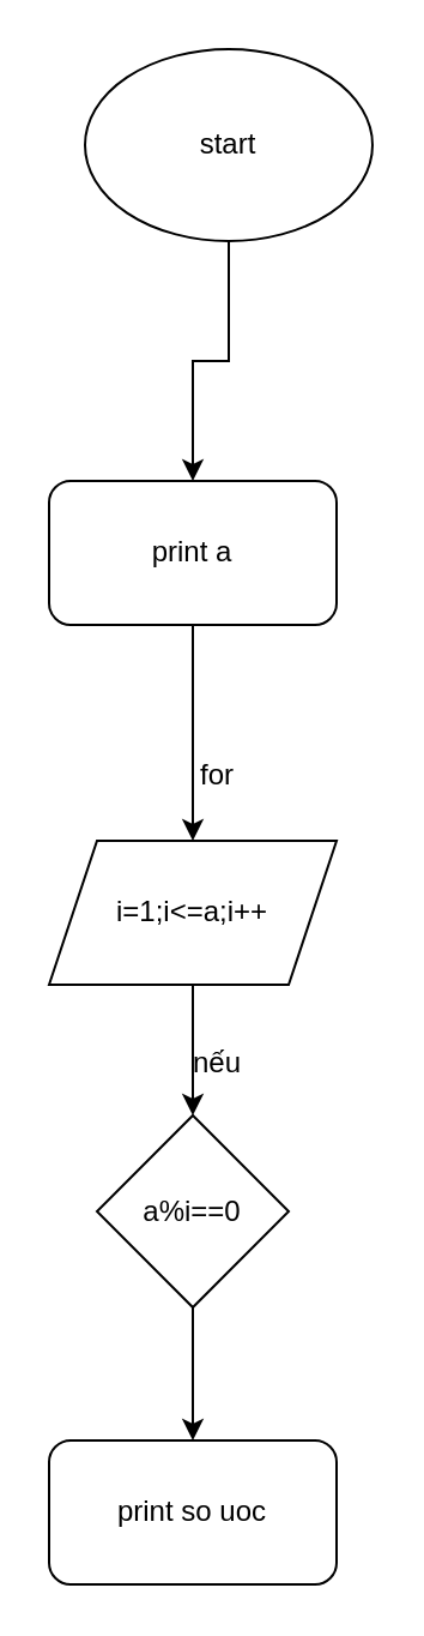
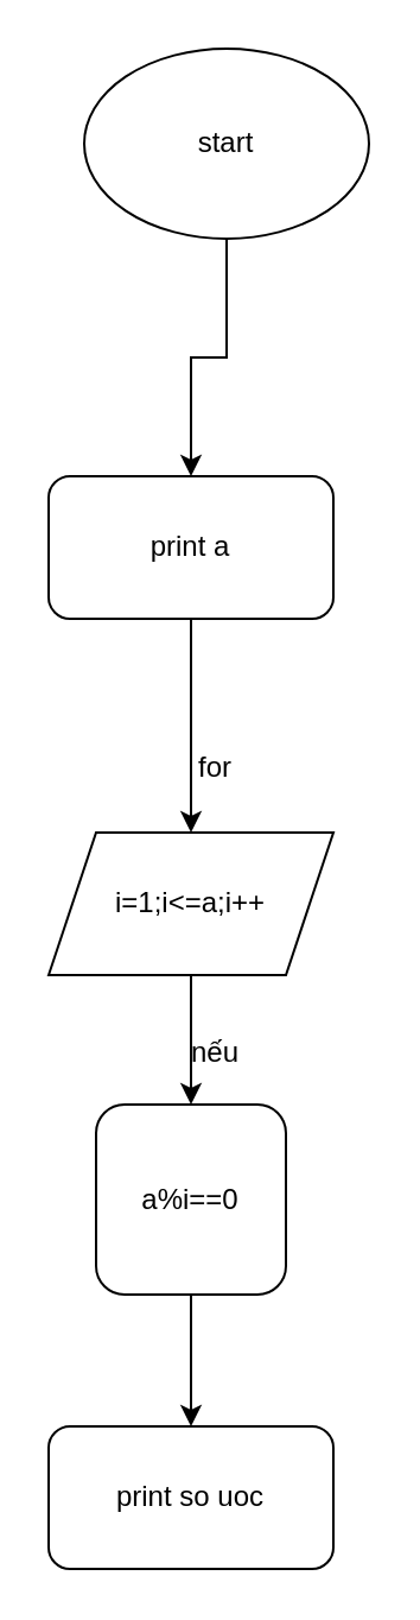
- <mxCell id="11" value="a%i==0" style="rhombus;whiteSpace=wrap;html=1;" vertex="1" parent="1"><mxGeometry x="40" y="464.5" width="80" height="80" as="geometry" /></mxCell>
+ <mxCell id="11" value="a%i==0" style="whiteSpace=wrap;html=1;rounded=1;" vertex="1" parent="1"><mxGeometry x="40" y="464.5" width="80" height="80" as="geometry" /></mxCell>
